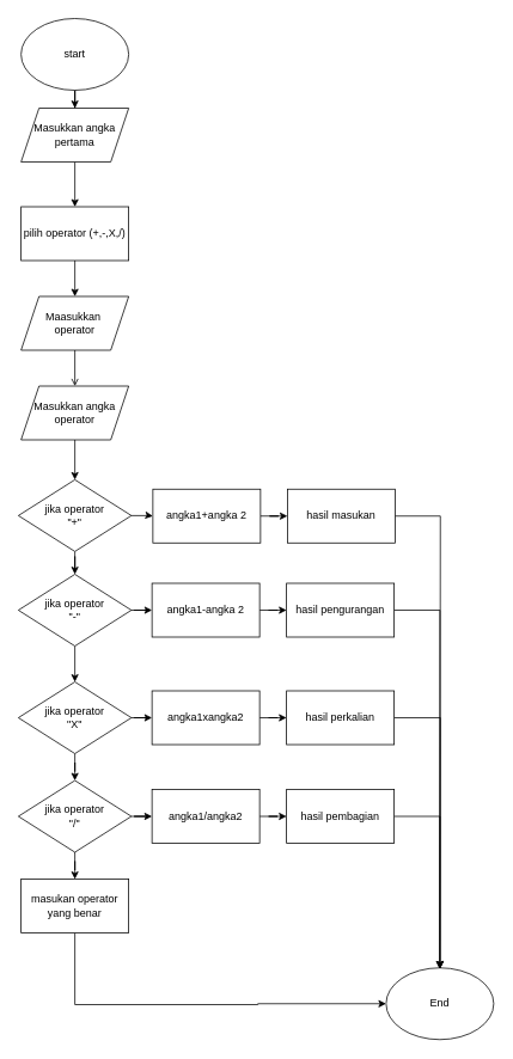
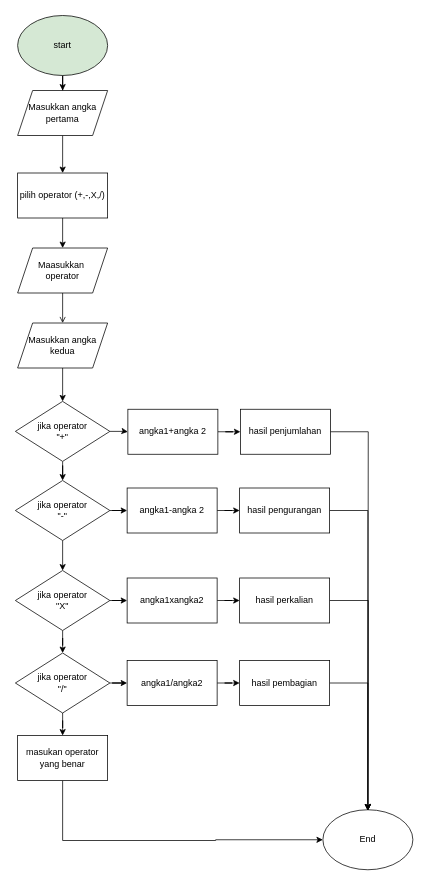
- <mxCell id="3" value="&lt;font style=&quot;vertical-align: inherit;&quot;&gt;&lt;font style=&quot;vertical-align: inherit;&quot;&gt;start&lt;/font&gt;&lt;/font&gt;" style="ellipse;whiteSpace=wrap;html=1;" vertex="1" parent="1"><mxGeometry x="23" y="20" width="120" height="80" as="geometry" /></mxCell>
+ <mxCell id="3" value="&lt;font style=&quot;vertical-align: inherit;&quot;&gt;&lt;font style=&quot;vertical-align: inherit;&quot;&gt;start&lt;/font&gt;&lt;/font&gt;" style="ellipse;whiteSpace=wrap;html=1;fillColor=#d5e8d4;" vertex="1" parent="1"><mxGeometry x="23" y="20" width="120" height="80" as="geometry" /></mxCell>
- <mxCell id="11" value="&lt;font style=&quot;vertical-align: inherit;&quot;&gt;&lt;font style=&quot;vertical-align: inherit;&quot;&gt;Masukkan angka&lt;br&gt;operator&lt;br&gt;&lt;/font&gt;&lt;/font&gt;" style="shape=parallelogram;perimeter=parallelogramPerimeter;whiteSpace=wrap;html=1;fixedSize=1;" vertex="1" parent="1"><mxGeometry x="23" y="430" width="120" height="60" as="geometry" /></mxCell>
+ <mxCell id="11" value="&lt;font style=&quot;vertical-align: inherit;&quot;&gt;&lt;font style=&quot;vertical-align: inherit;&quot;&gt;Masukkan angka&lt;br&gt;kedua&lt;br&gt;&lt;/font&gt;&lt;/font&gt;" style="shape=parallelogram;perimeter=parallelogramPerimeter;whiteSpace=wrap;html=1;fixedSize=1;" vertex="1" parent="1"><mxGeometry x="23" y="430" width="120" height="60" as="geometry" /></mxCell>
- <mxCell id="30" value="hasil masukan" style="rounded=0;whiteSpace=wrap;html=1;" vertex="1" parent="1"><mxGeometry x="320" y="545" width="120" height="60" as="geometry" /></mxCell>
+ <mxCell id="30" value="hasil penjumlahan" style="rounded=0;whiteSpace=wrap;html=1;" vertex="1" parent="1"><mxGeometry x="320" y="545" width="120" height="60" as="geometry" /></mxCell>
